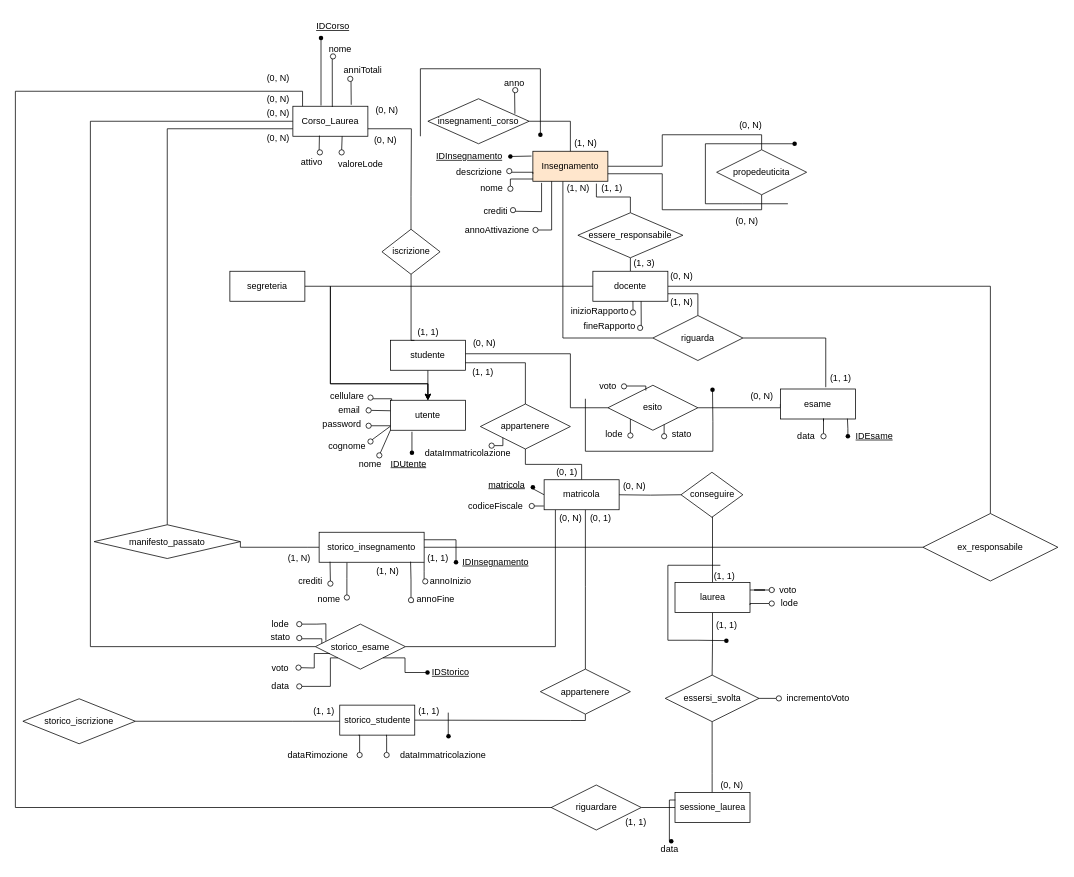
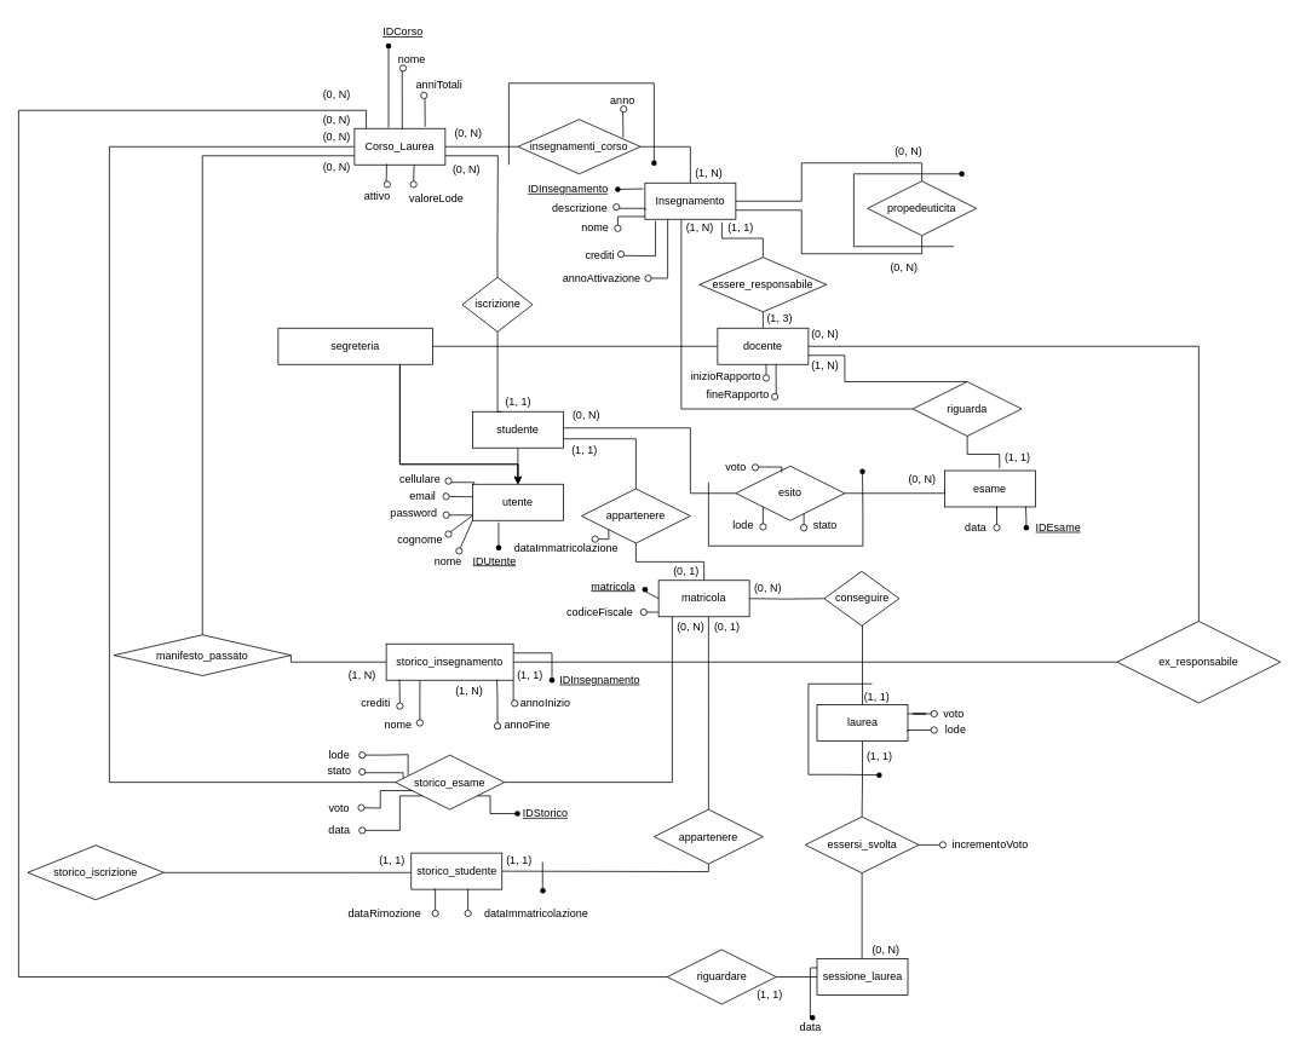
+ <mxCell id="14" style="edgeStyle=orthogonalEdgeStyle;rounded=0;orthogonalLoop=1;jettySize=auto;html=1;entryX=0;entryY=0.5;entryDx=0;entryDy=0;endArrow=none;endFill=0;" parent="1" source="17" target="34" edge="1"><mxGeometry relative="1" as="geometry" /></mxCell>
- <mxCell id="20" value="Insegnamento" style="whiteSpace=wrap;html=1;align=center;rounded=0;shadow=0;fillColor=#ffe6cc;" parent="1" vertex="1"><mxGeometry x="710" y="201" width="100" height="40" as="geometry" /></mxCell>
+ <mxCell id="20" value="Insegnamento" style="whiteSpace=wrap;html=1;align=center;rounded=0;shadow=0;" parent="1" vertex="1"><mxGeometry x="710" y="201" width="100" height="40" as="geometry" /></mxCell>
- <mxCell id="12" value="segreteria" style="whiteSpace=wrap;html=1;align=center;" parent="1" vertex="1"><mxGeometry x="306" y="361" width="100" height="40" as="geometry" /></mxCell>
+ <mxCell id="12" value="segreteria" style="whiteSpace=wrap;html=1;align=center;" parent="1" vertex="1"><mxGeometry x="306" y="361" width="170" height="40" as="geometry" /></mxCell>
- <mxCell id="49" value="riguarda" style="shape=rhombus;perimeter=rhombusPerimeter;whiteSpace=wrap;html=1;align=center;" parent="1" vertex="1"><mxGeometry x="870" y="420" width="120" height="60" as="geometry" /></mxCell>
+ <mxCell id="49" value="riguarda" style="shape=rhombus;perimeter=rhombusPerimeter;whiteSpace=wrap;html=1;align=center;" parent="1" vertex="1"><mxGeometry x="1005" y="420" width="120" height="60" as="geometry" /></mxCell>
- <mxCell id="65" value="storico_esame" style="shape=rhombus;perimeter=rhombusPerimeter;whiteSpace=wrap;html=1;align=center;" parent="1" vertex="1"><mxGeometry x="420" y="831.5" width="120" height="60" as="geometry" /></mxCell>
+ <mxCell id="65" value="storico_esame" style="shape=rhombus;perimeter=rhombusPerimeter;whiteSpace=wrap;html=1;align=center;" parent="1" vertex="1"><mxGeometry x="435" y="831.5" width="120" height="60" as="geometry" /></mxCell>
